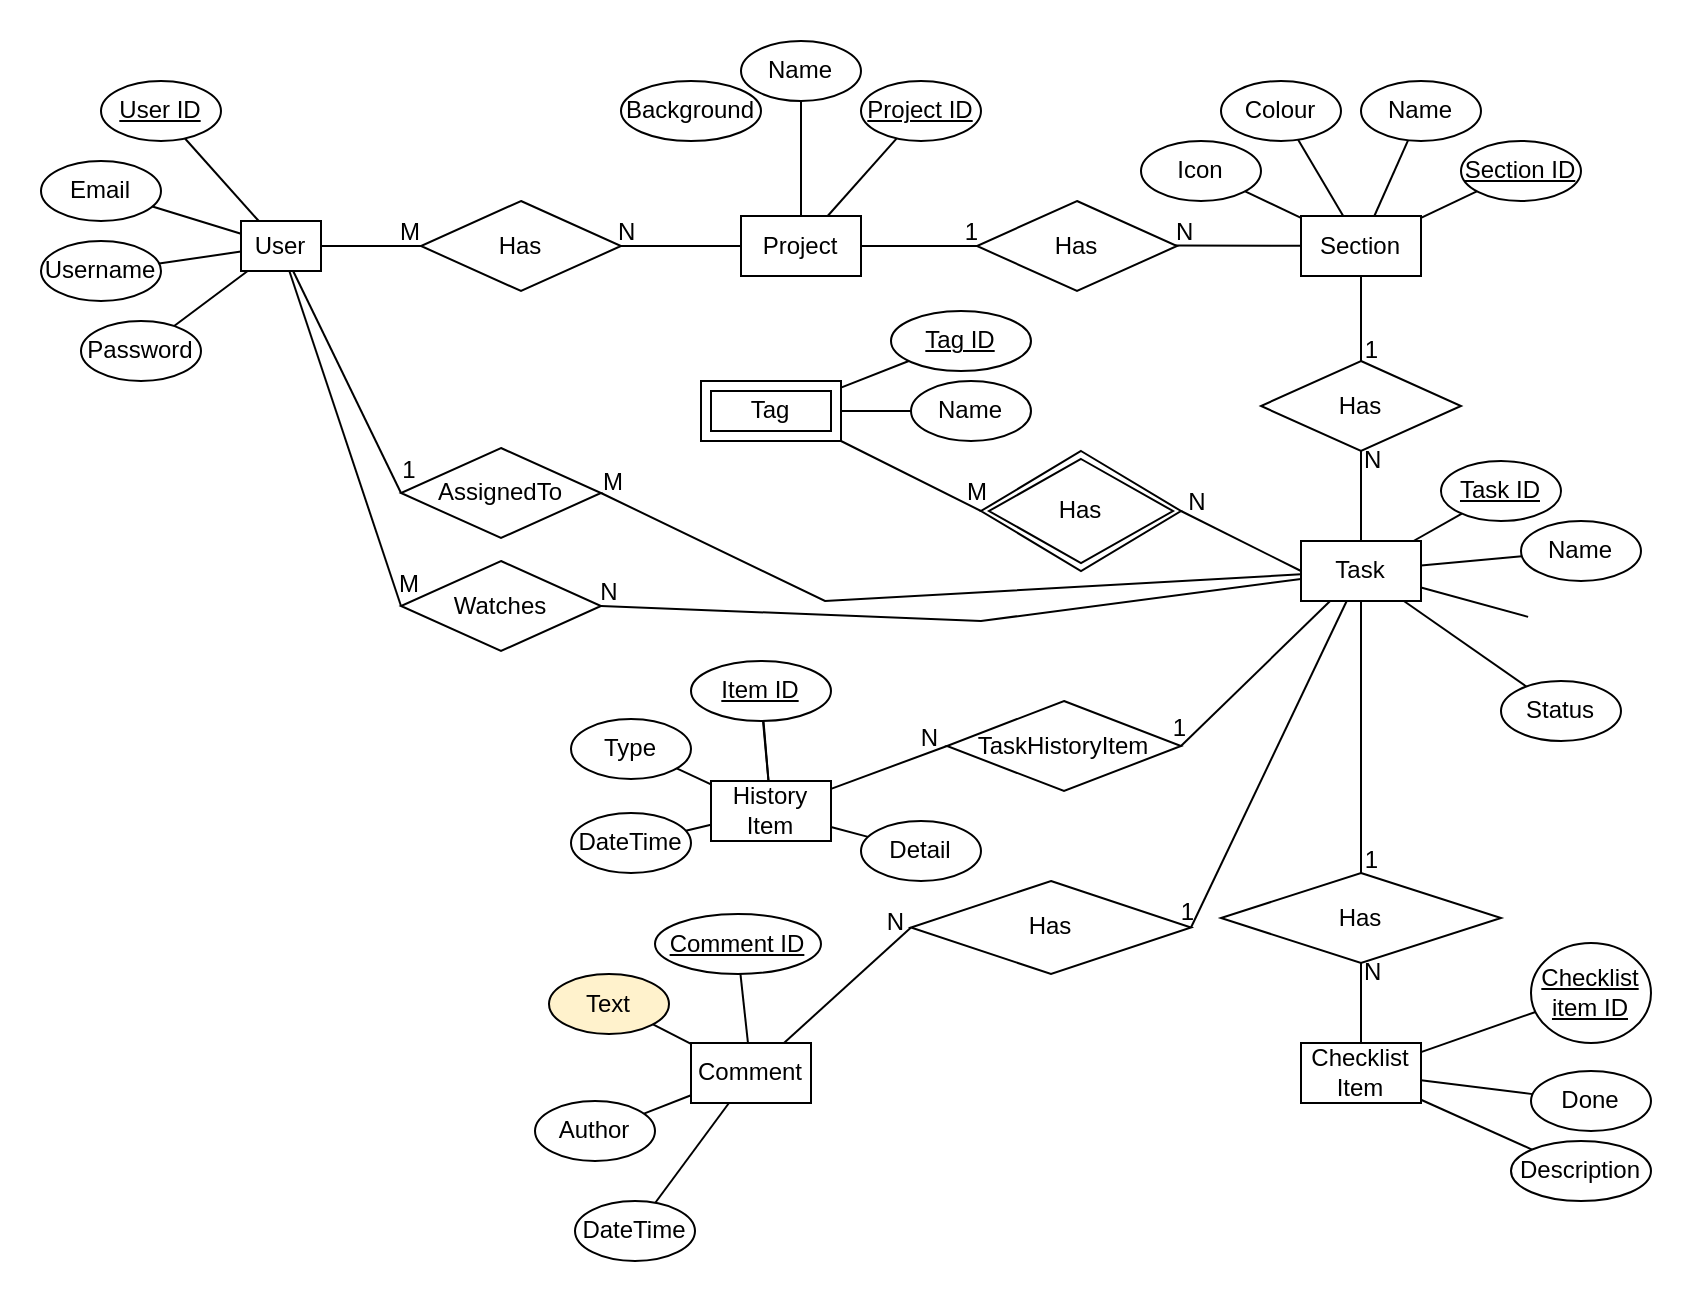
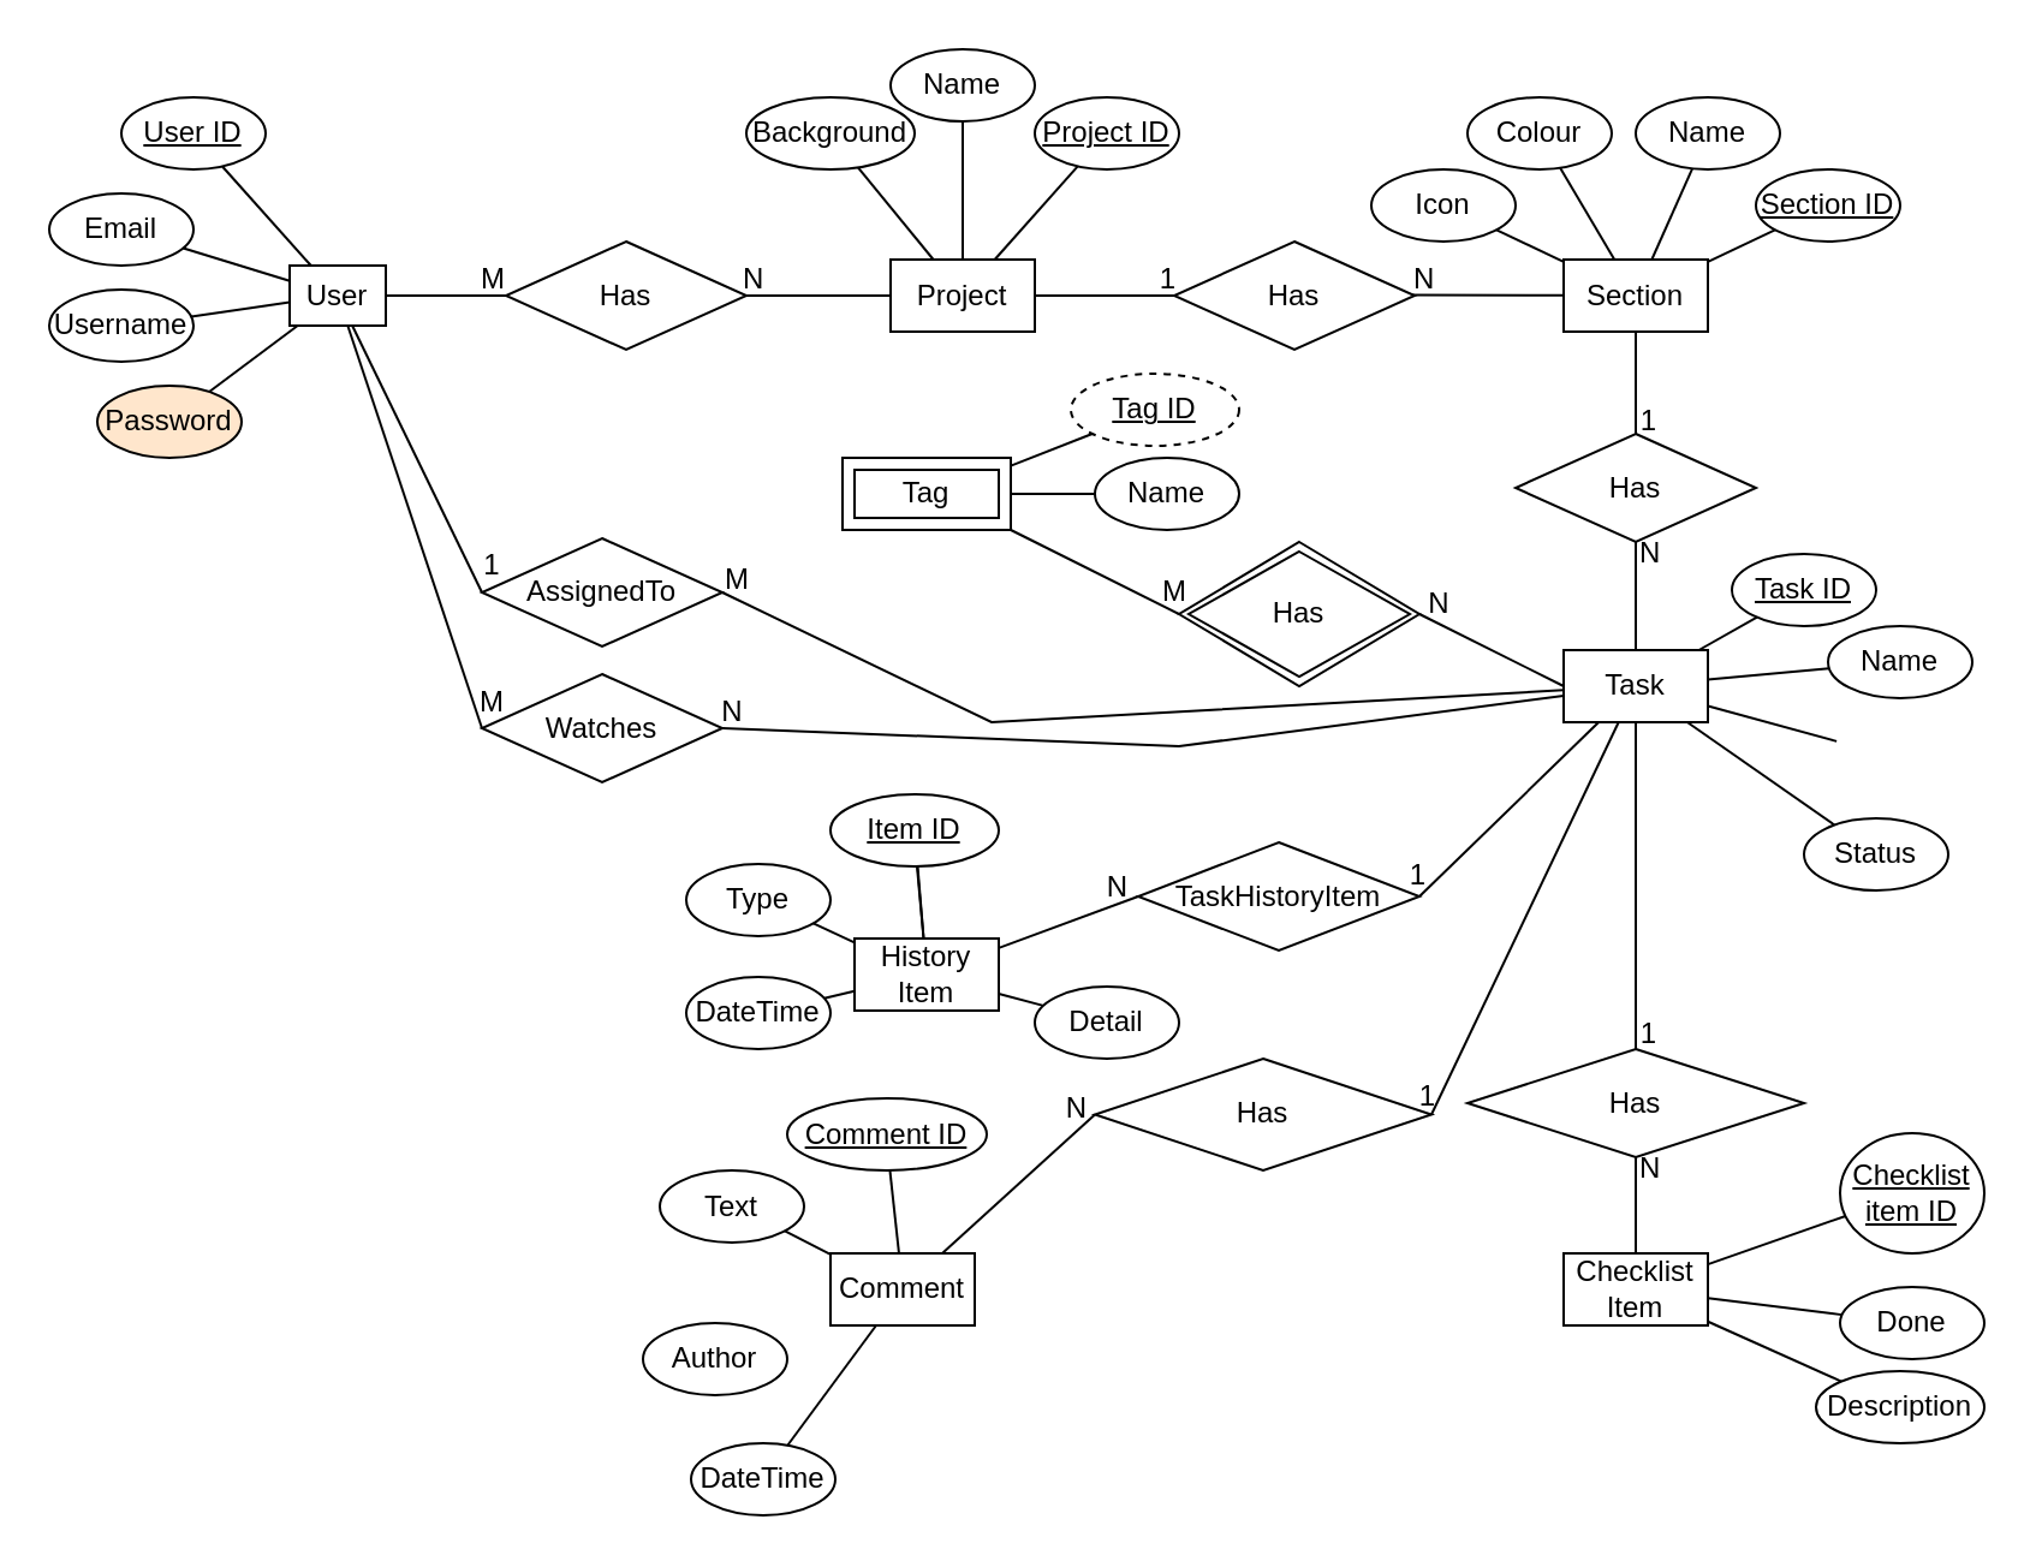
+ <mxCell id="18" style="edgeStyle=none;rounded=0;orthogonalLoop=1;jettySize=auto;html=1;endArrow=none;endFill=0;" edge="1" parent="1" source="19" target="13"><mxGeometry relative="1" as="geometry" /></mxCell>
- <mxCell id="71" value="Tag ID" style="ellipse;whiteSpace=wrap;html=1;align=center;verticalAlign=middle;fontStyle=4" vertex="1" parent="1"><mxGeometry x="445" y="155" width="70" height="30" as="geometry" /></mxCell>
+ <mxCell id="71" value="Tag ID" style="ellipse;whiteSpace=wrap;html=1;align=center;verticalAlign=middle;fontStyle=4;dashed=1;" vertex="1" parent="1"><mxGeometry x="445" y="155" width="70" height="30" as="geometry" /></mxCell>
- <mxCell id="7" value="Password" style="ellipse;whiteSpace=wrap;html=1;" vertex="1" parent="1"><mxGeometry x="40" y="160" width="60" height="30" as="geometry" /></mxCell>
+ <mxCell id="7" value="Password" style="ellipse;whiteSpace=wrap;html=1;fillColor=#ffe6cc;" vertex="1" parent="1"><mxGeometry x="40" y="160" width="60" height="30" as="geometry" /></mxCell>
- <mxCell id="100" value="Text" style="ellipse;whiteSpace=wrap;html=1;fontStyle=0;fillColor=#fff2cc;" vertex="1" parent="1"><mxGeometry x="274" y="486.5" width="60" height="30" as="geometry" /></mxCell>
+ <mxCell id="100" value="Text" style="ellipse;whiteSpace=wrap;html=1;fontStyle=0" vertex="1" parent="1"><mxGeometry x="274" y="486.5" width="60" height="30" as="geometry" /></mxCell>
- <mxCell id="101" style="edgeStyle=none;rounded=0;orthogonalLoop=1;jettySize=auto;html=1;endArrow=none;endFill=0;" edge="1" parent="1" source="102" target="94"><mxGeometry relative="1" as="geometry" /></mxCell>
